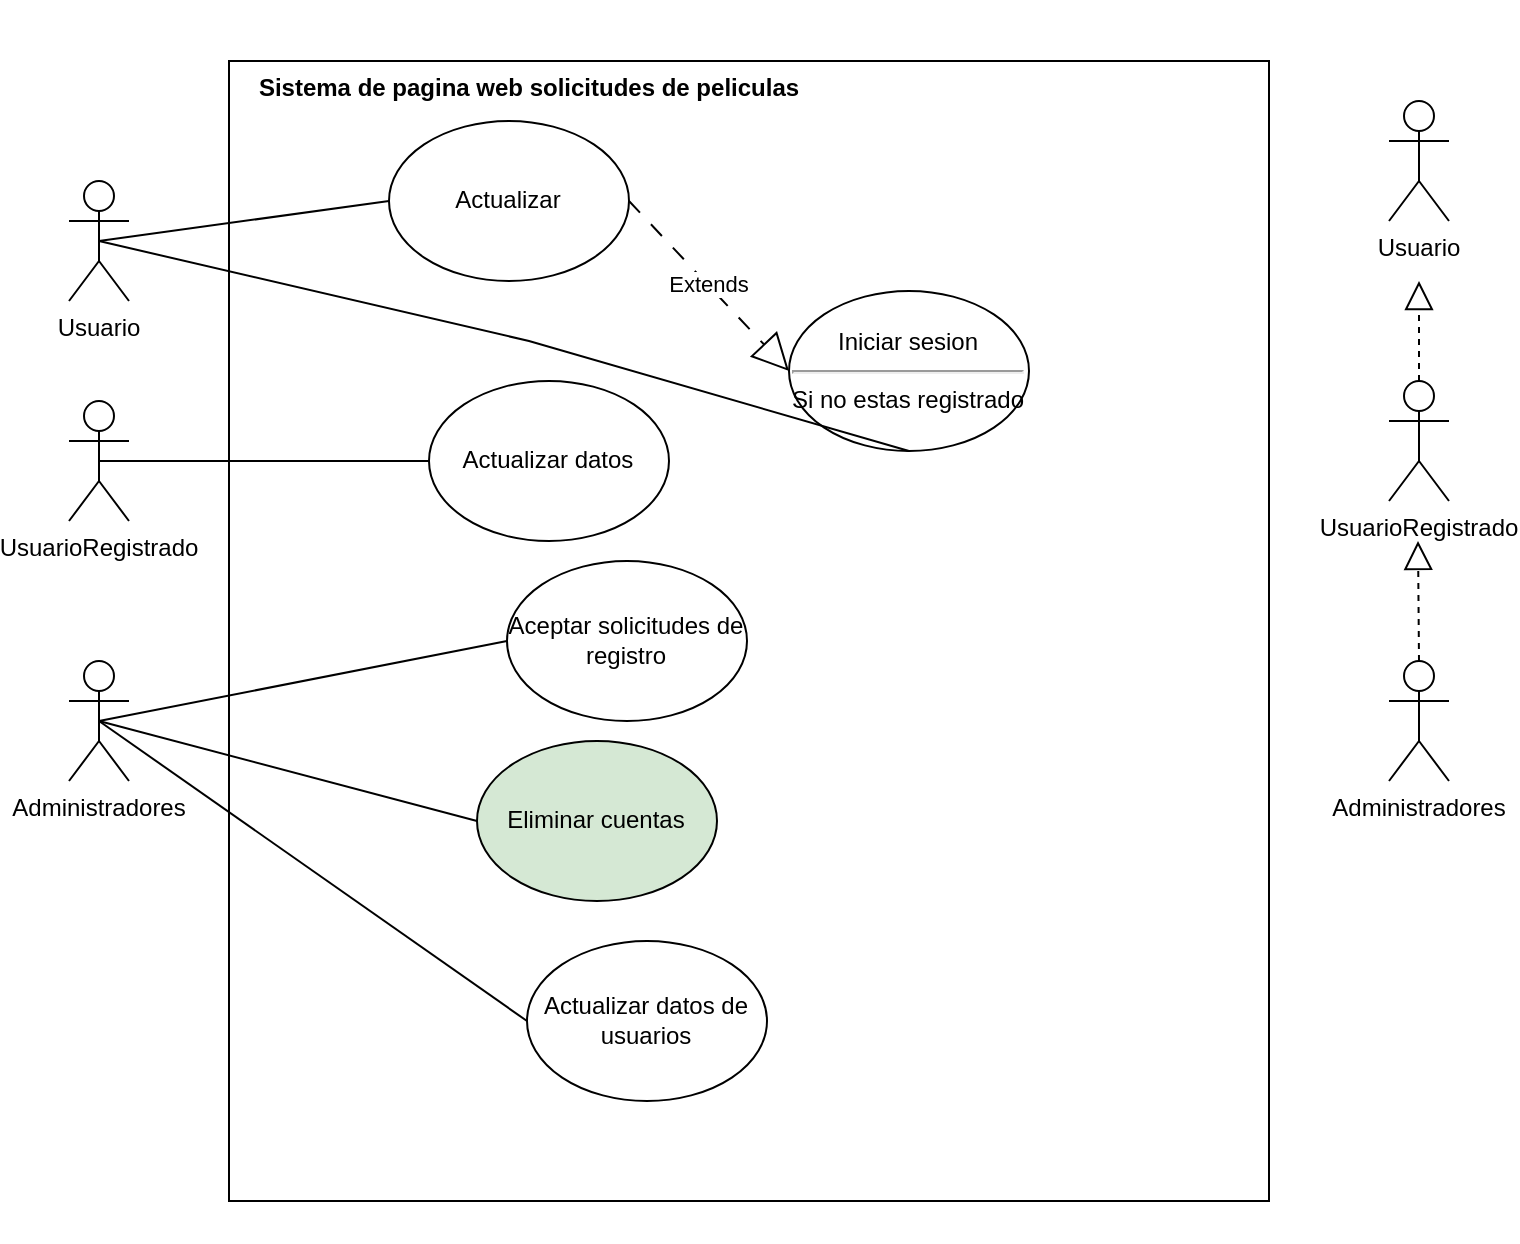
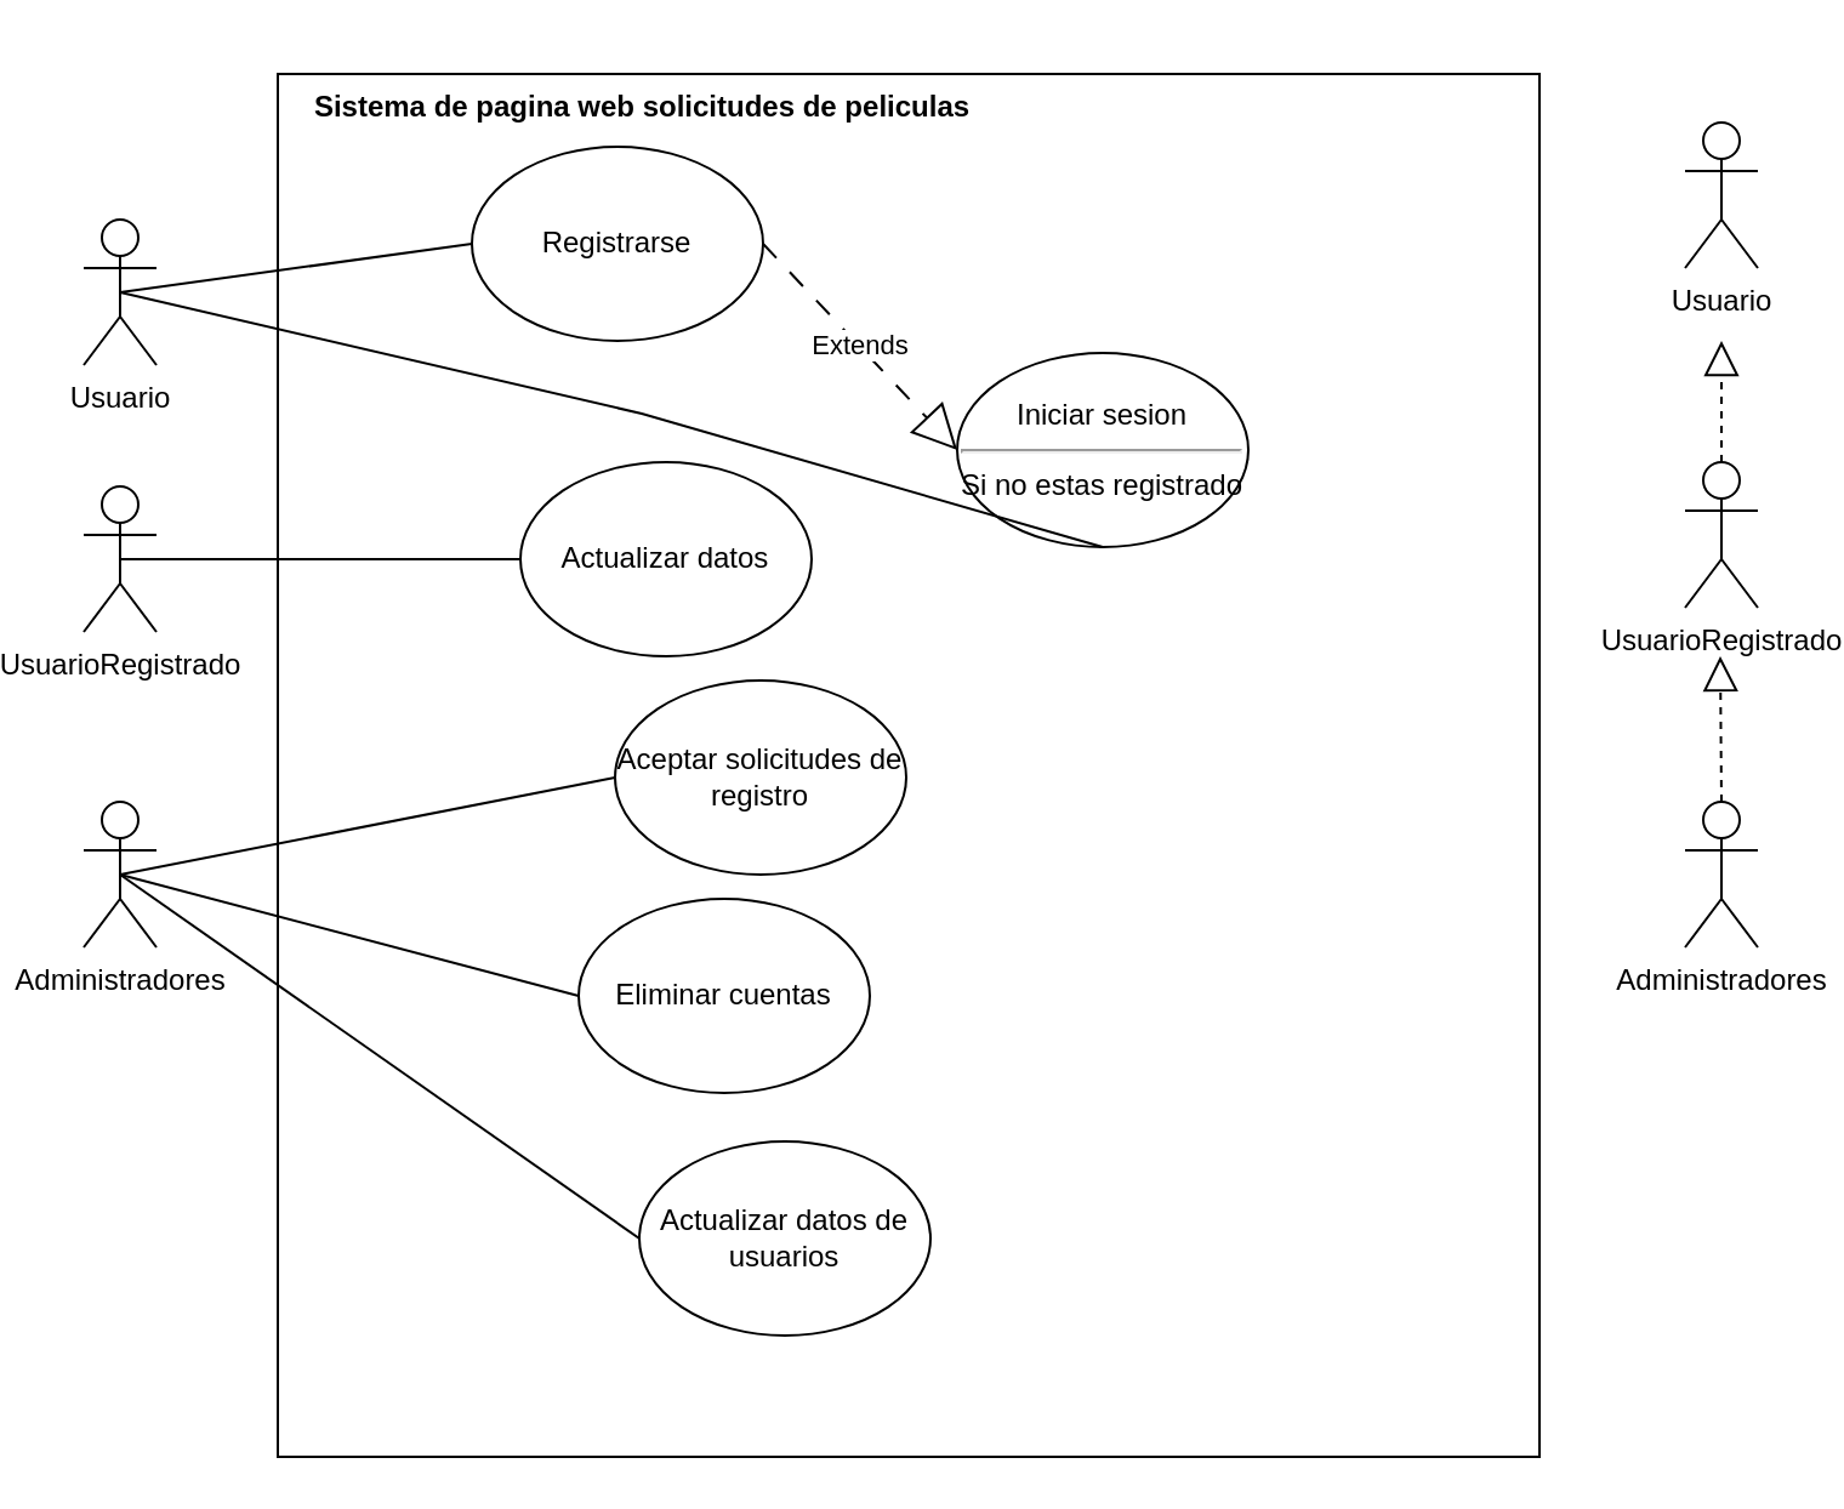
- <mxCell id="6" value="Actualizar" style="ellipse;whiteSpace=wrap;html=1;" vertex="1" parent="1"><mxGeometry x="180" y="60" width="120" height="80" as="geometry" /></mxCell>
+ <mxCell id="6" value="Registrarse" style="ellipse;whiteSpace=wrap;html=1;" vertex="1" parent="1"><mxGeometry x="180" y="60" width="120" height="80" as="geometry" /></mxCell>
- <mxCell id="16" value="Eliminar cuentas" style="ellipse;whiteSpace=wrap;html=1;fillColor=#d5e8d4;" vertex="1" parent="1"><mxGeometry x="224" y="370" width="120" height="80" as="geometry" /></mxCell>
+ <mxCell id="16" value="Eliminar cuentas" style="ellipse;whiteSpace=wrap;html=1;" vertex="1" parent="1"><mxGeometry x="224" y="370" width="120" height="80" as="geometry" /></mxCell>
